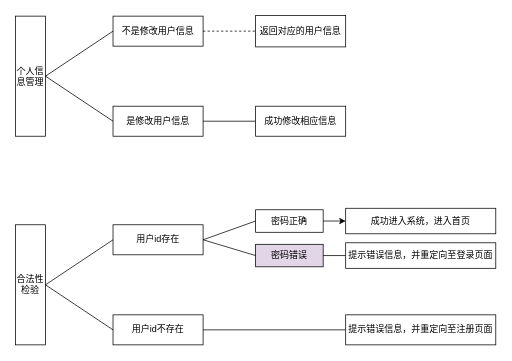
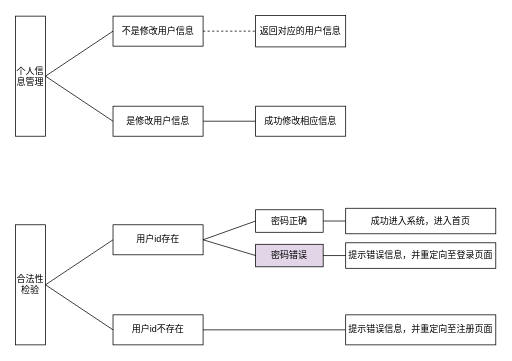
- <mxCell id="16" value="" style="endArrow=classic;html=1;rounded=0;entryX=0;entryY=0.5;entryDx=0;entryDy=0;exitX=1;exitY=0.5;exitDx=0;exitDy=0;" parent="1" source="9" target="14" edge="1"><mxGeometry width="50" height="50" relative="1" as="geometry"><mxPoint x="330" y="369" as="sourcePoint" /><mxPoint x="380" y="319" as="targetPoint" /></mxGeometry></mxCell>
+ <mxCell id="16" value="" style="endArrow=none;html=1;rounded=0;entryX=0;entryY=0.5;entryDx=0;entryDy=0;exitX=1;exitY=0.5;exitDx=0;exitDy=0;" parent="1" source="9" target="14" edge="1"><mxGeometry width="50" height="50" relative="1" as="geometry"><mxPoint x="330" y="369" as="sourcePoint" /><mxPoint x="380" y="319" as="targetPoint" /></mxGeometry></mxCell>
